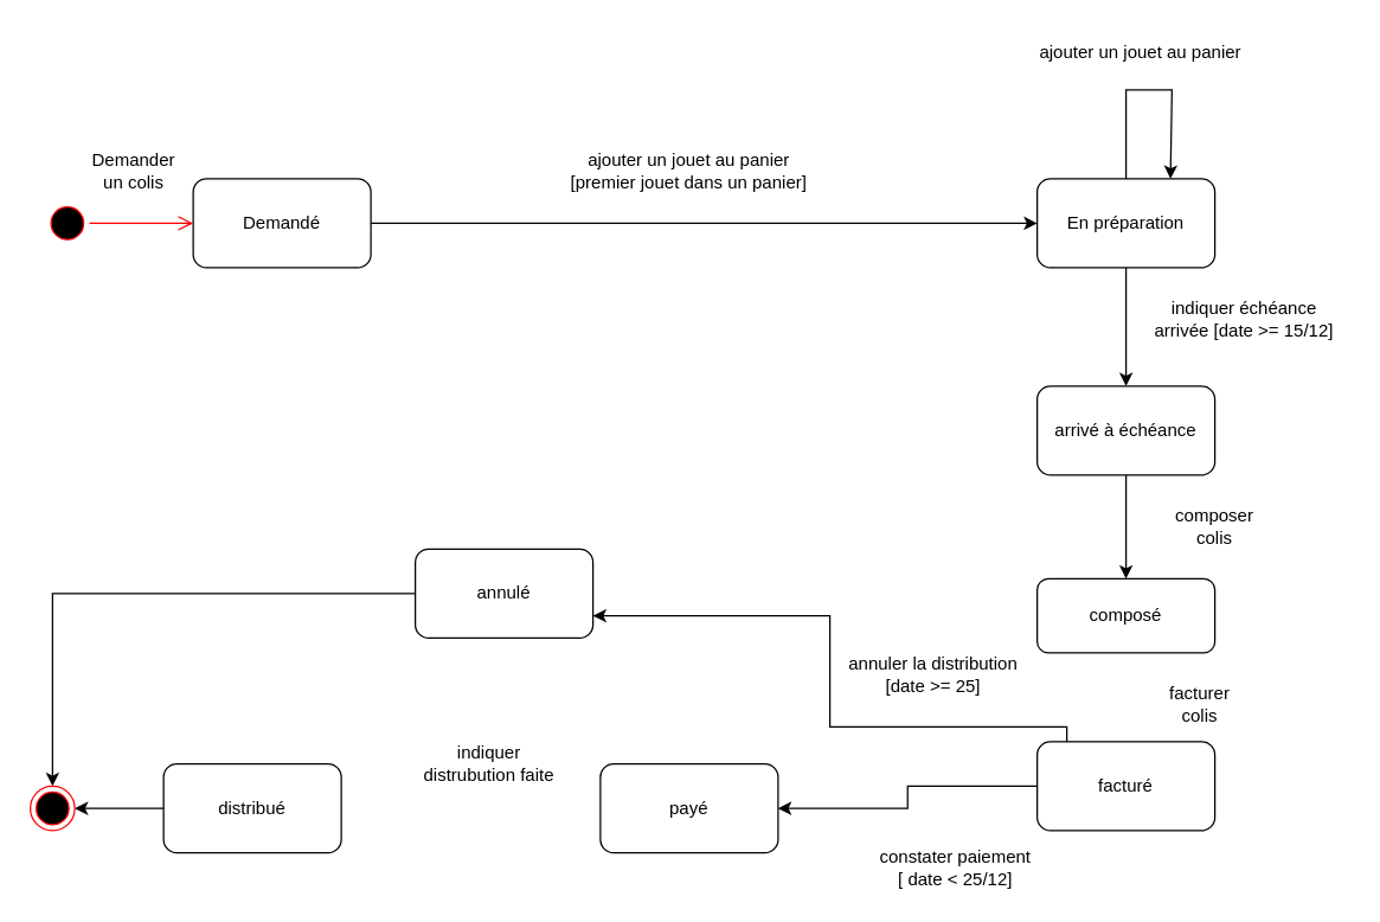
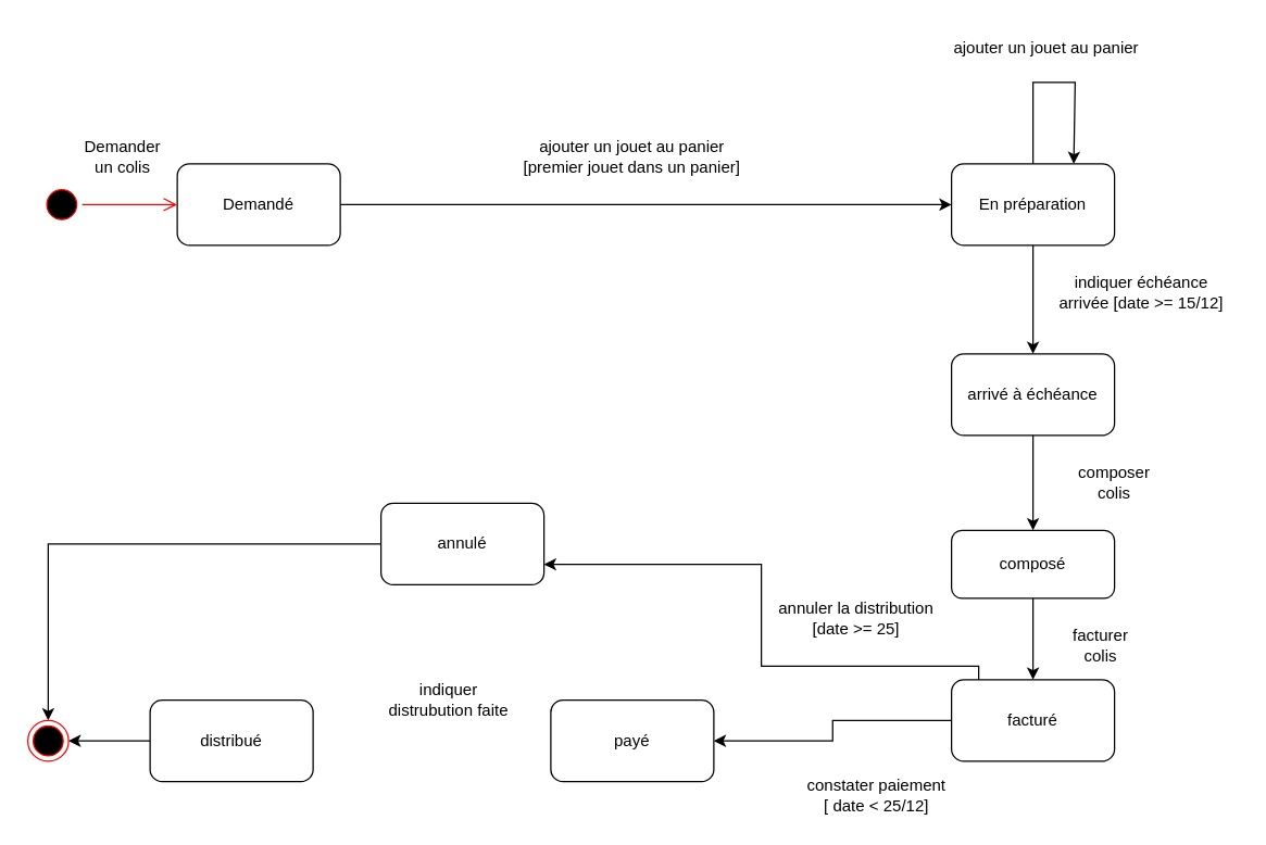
+ <mxCell id="13" style="edgeStyle=orthogonalEdgeStyle;rounded=0;orthogonalLoop=1;jettySize=auto;html=1;entryX=0.5;entryY=0;entryDx=0;entryDy=0;" edge="1" parent="1" source="14" target="18"><mxGeometry relative="1" as="geometry" /></mxCell>
